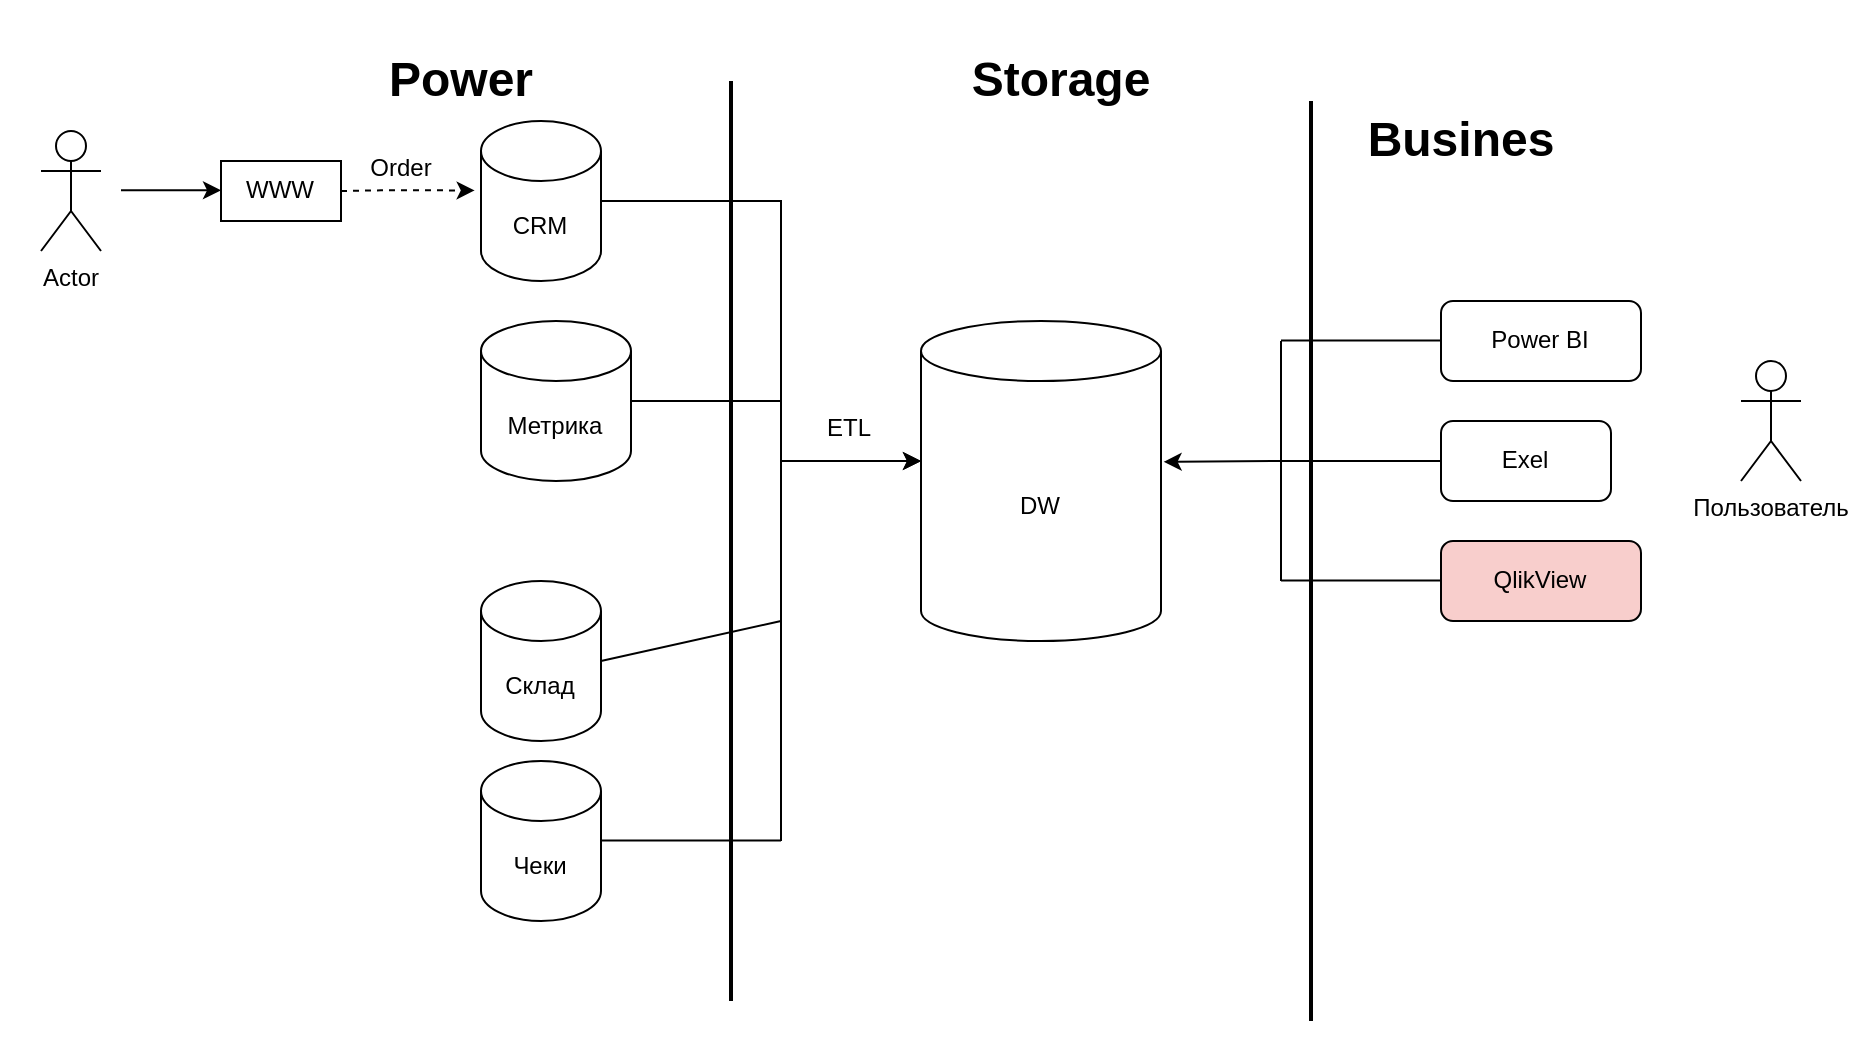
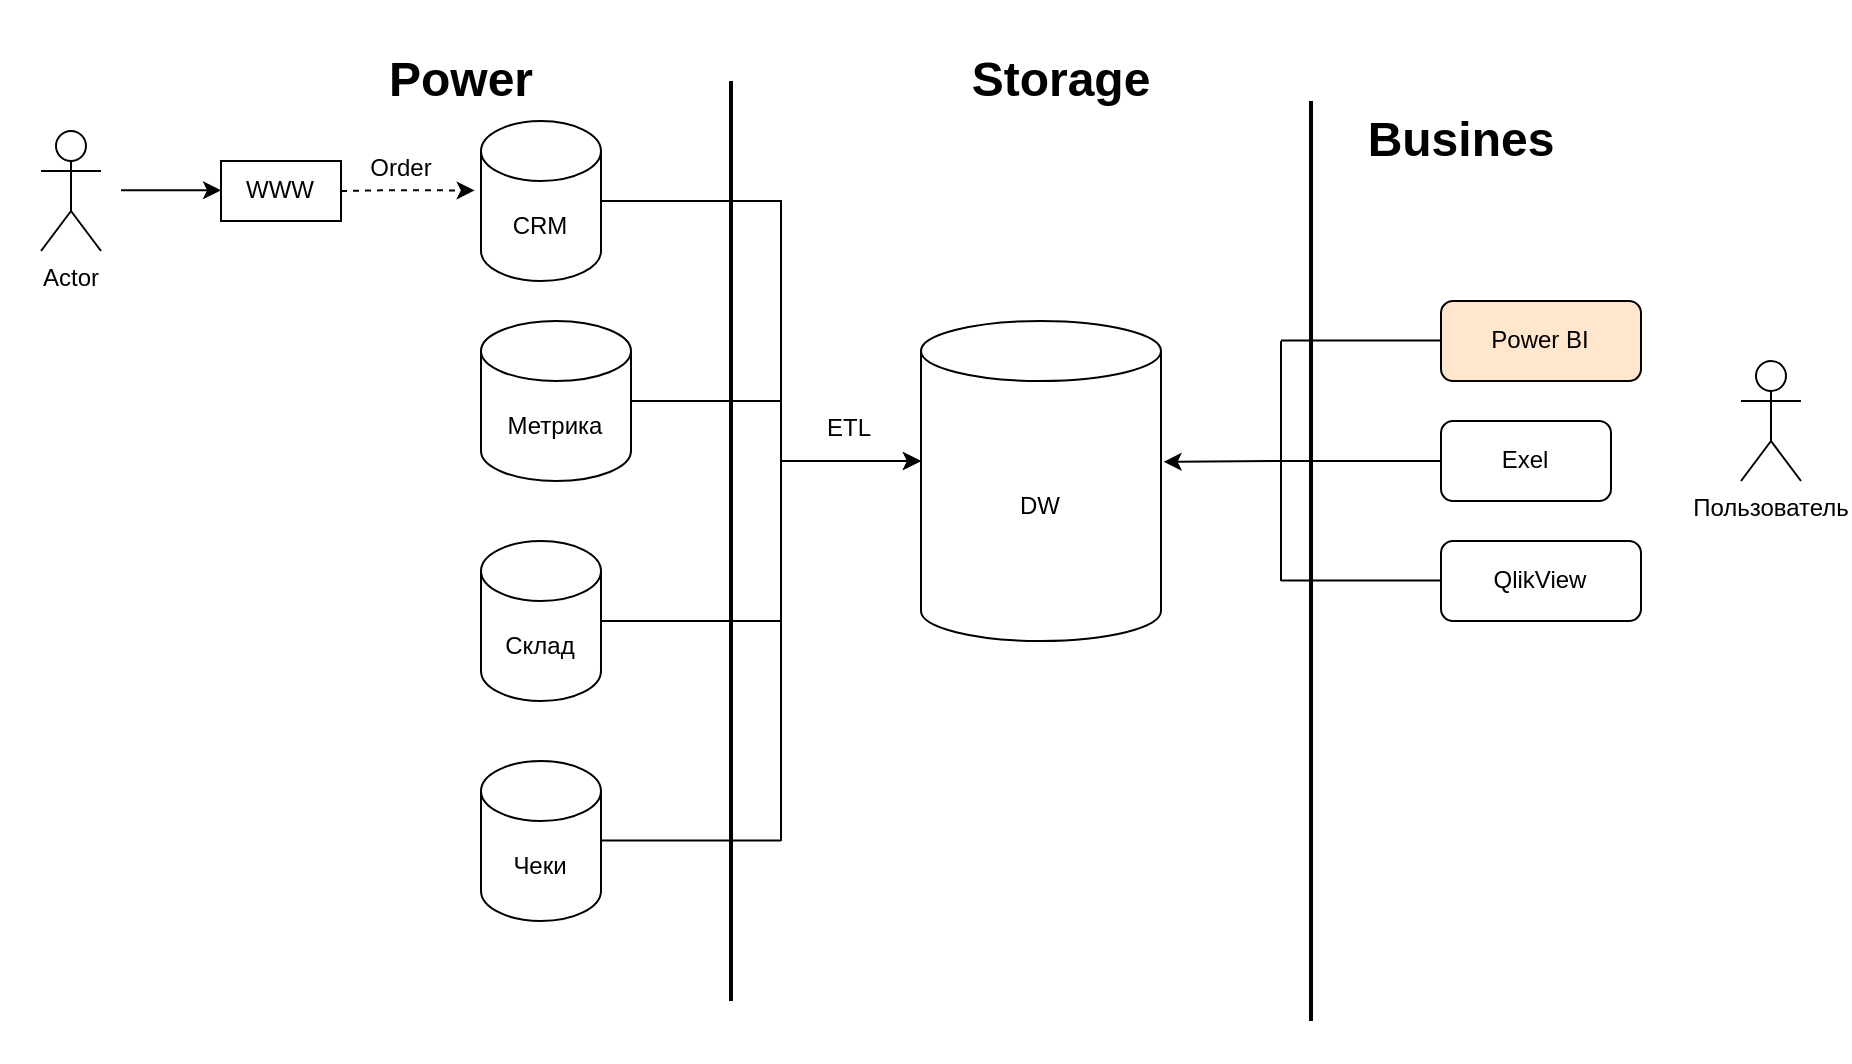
- <mxCell id="18" value="Power BI" style="rounded=1;whiteSpace=wrap;html=1;fontSize=12;" vertex="1" parent="1"><mxGeometry x="720" y="150" width="100" height="40" as="geometry" /></mxCell>
+ <mxCell id="18" value="Power BI" style="rounded=1;whiteSpace=wrap;html=1;fontSize=12;fillColor=#ffe6cc;" vertex="1" parent="1"><mxGeometry x="720" y="150" width="100" height="40" as="geometry" /></mxCell>
- <mxCell id="20" value="QlikView" style="rounded=1;whiteSpace=wrap;html=1;fontSize=12;fillColor=#f8cecc;" vertex="1" parent="1"><mxGeometry x="720" y="270" width="100" height="40" as="geometry" /></mxCell>
+ <mxCell id="20" value="QlikView" style="rounded=1;whiteSpace=wrap;html=1;fontSize=12;" vertex="1" parent="1"><mxGeometry x="720" y="270" width="100" height="40" as="geometry" /></mxCell>
- <mxCell id="6" value="Склад" style="shape=cylinder3;whiteSpace=wrap;html=1;boundedLbl=1;backgroundOutline=1;size=15;" vertex="1" parent="1"><mxGeometry x="240" y="290" width="60" height="80" as="geometry" /></mxCell>
+ <mxCell id="6" value="Склад" style="shape=cylinder3;whiteSpace=wrap;html=1;boundedLbl=1;backgroundOutline=1;size=15;" vertex="1" parent="1"><mxGeometry x="240" y="270" width="60" height="80" as="geometry" /></mxCell>
